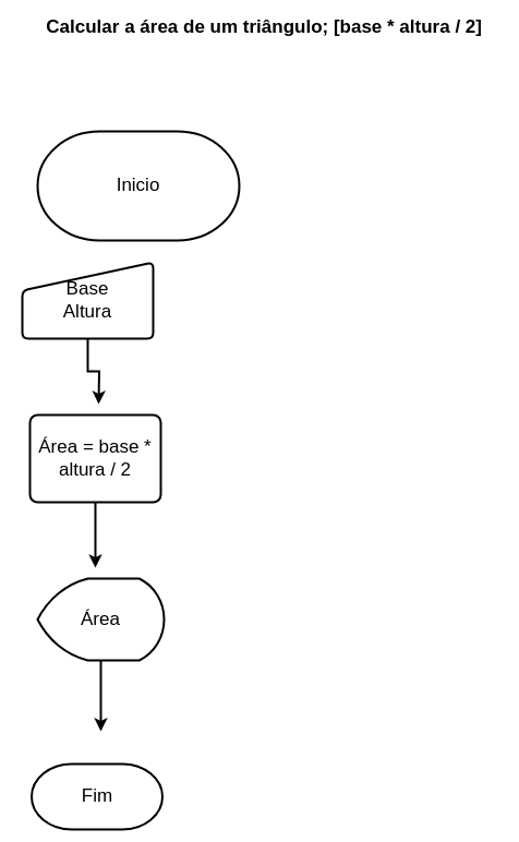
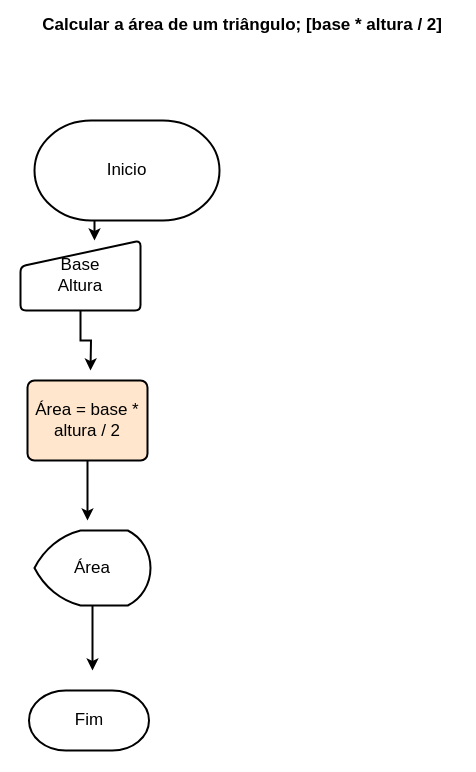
+ <mxCell id="3" value="" style="edgeStyle=orthogonalEdgeStyle;rounded=0;orthogonalLoop=1;jettySize=auto;html=1;strokeWidth=2;" parent="1" source="4" target="6" edge="1"><mxGeometry relative="1" as="geometry"><Array as="points"><mxPoint x="94" y="230" /><mxPoint x="94" y="230" /></Array></mxGeometry></mxCell>
- <mxCell id="8" value="&lt;font style=&quot;font-size: 17px&quot;&gt;Área = base * altura / 2&lt;/font&gt;" style="rounded=1;whiteSpace=wrap;html=1;absoluteArcSize=1;arcSize=14;strokeWidth=2;" parent="1" vertex="1"><mxGeometry x="27" y="380" width="120" height="80" as="geometry" /></mxCell>
+ <mxCell id="8" value="&lt;font style=&quot;font-size: 17px&quot;&gt;Área = base * altura / 2&lt;/font&gt;" style="rounded=1;whiteSpace=wrap;html=1;absoluteArcSize=1;arcSize=14;strokeWidth=2;fillColor=#ffe6cc;" parent="1" vertex="1"><mxGeometry x="27" y="380" width="120" height="80" as="geometry" /></mxCell>
- <mxCell id="11" value="&lt;font style=&quot;font-size: 17px&quot;&gt;Fim&lt;/font&gt;" style="strokeWidth=2;html=1;shape=mxgraph.flowchart.terminator;whiteSpace=wrap;" parent="1" vertex="1"><mxGeometry x="28.5" y="700" width="120" height="60" as="geometry" /></mxCell>
+ <mxCell id="11" value="&lt;font style=&quot;font-size: 17px&quot;&gt;Fim&lt;/font&gt;" style="strokeWidth=2;html=1;shape=mxgraph.flowchart.terminator;whiteSpace=wrap;" parent="1" vertex="1"><mxGeometry x="28.5" y="690" width="120" height="60" as="geometry" /></mxCell>
